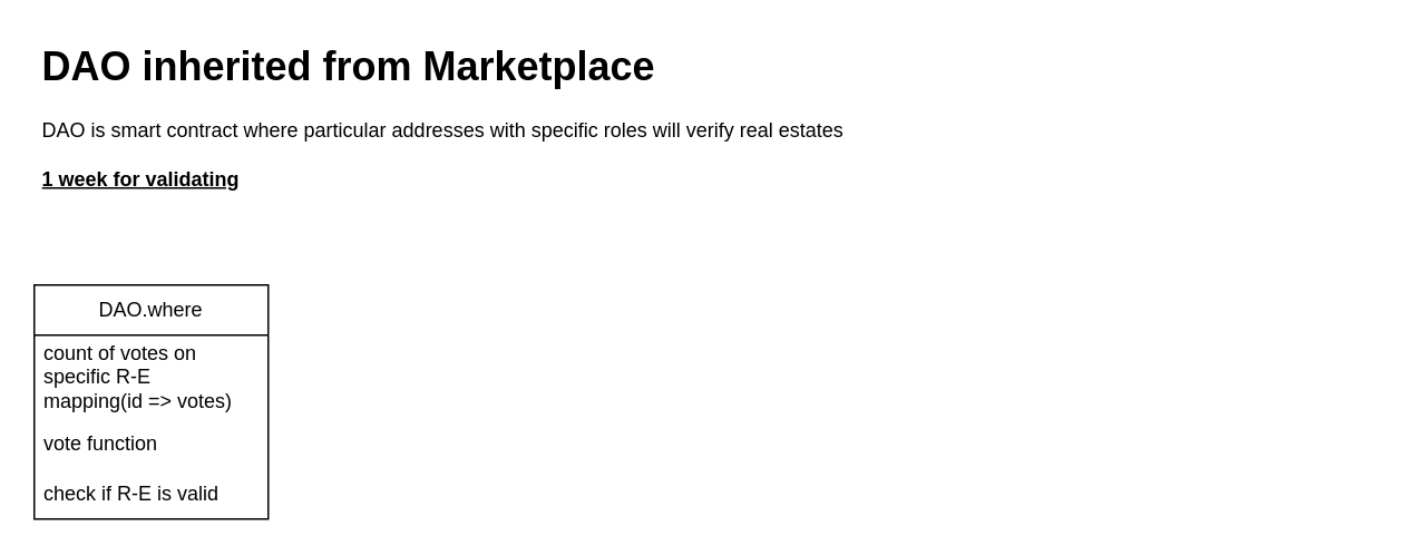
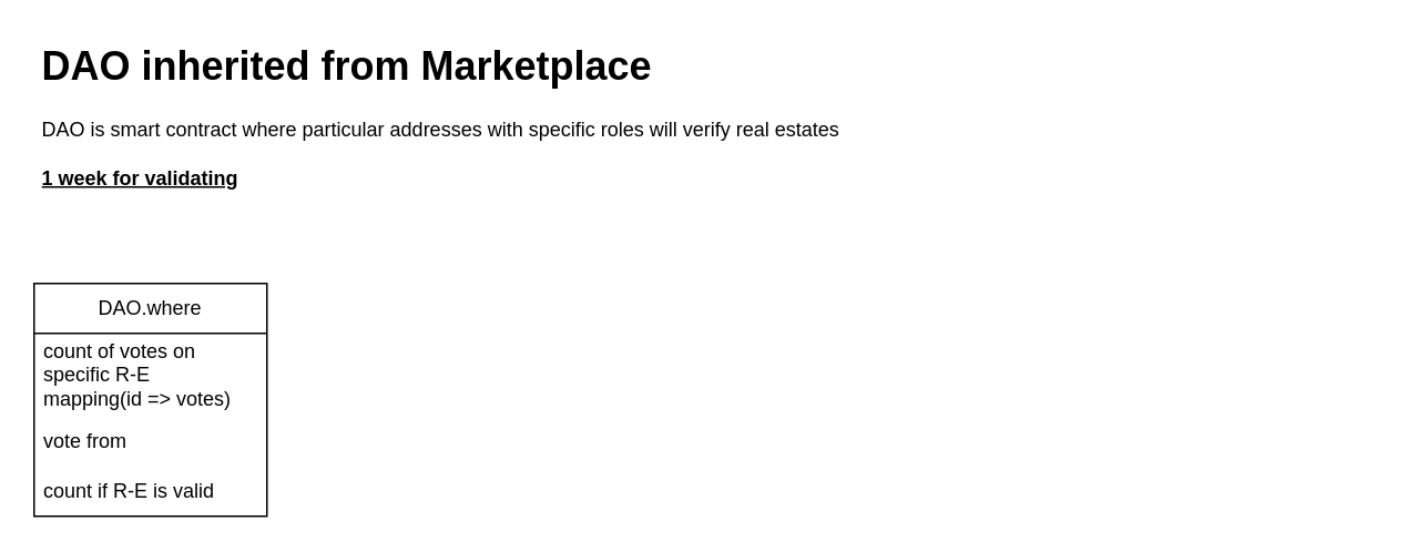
- <mxCell id="5" value="vote function" style="text;strokeColor=none;fillColor=none;align=left;verticalAlign=middle;spacingLeft=4;spacingRight=4;overflow=hidden;points=[[0,0.5],[1,0.5]];portConstraint=eastwest;rotatable=0;whiteSpace=wrap;html=1;" parent="3" vertex="1"><mxGeometry y="80" width="140" height="30" as="geometry" /></mxCell>
+ <mxCell id="5" value="vote from" style="text;strokeColor=none;fillColor=none;align=left;verticalAlign=middle;spacingLeft=4;spacingRight=4;overflow=hidden;points=[[0,0.5],[1,0.5]];portConstraint=eastwest;rotatable=0;whiteSpace=wrap;html=1;" parent="3" vertex="1"><mxGeometry y="80" width="140" height="30" as="geometry" /></mxCell>
- <mxCell id="6" value="check if R-E is valid" style="text;strokeColor=none;fillColor=none;align=left;verticalAlign=middle;spacingLeft=4;spacingRight=4;overflow=hidden;points=[[0,0.5],[1,0.5]];portConstraint=eastwest;rotatable=0;whiteSpace=wrap;html=1;" parent="3" vertex="1"><mxGeometry y="110" width="140" height="30" as="geometry" /></mxCell>
+ <mxCell id="6" value="count if R-E is valid" style="text;strokeColor=none;fillColor=none;align=left;verticalAlign=middle;spacingLeft=4;spacingRight=4;overflow=hidden;points=[[0,0.5],[1,0.5]];portConstraint=eastwest;rotatable=0;whiteSpace=wrap;html=1;" parent="3" vertex="1"><mxGeometry y="110" width="140" height="30" as="geometry" /></mxCell>
